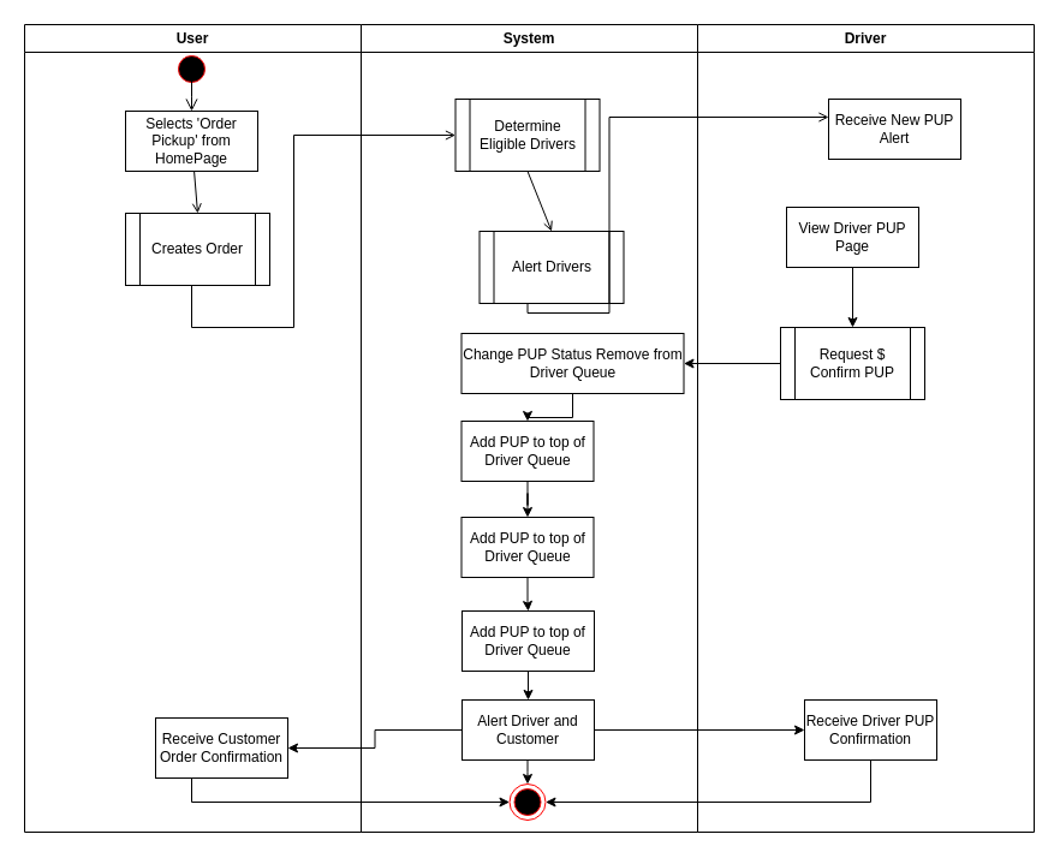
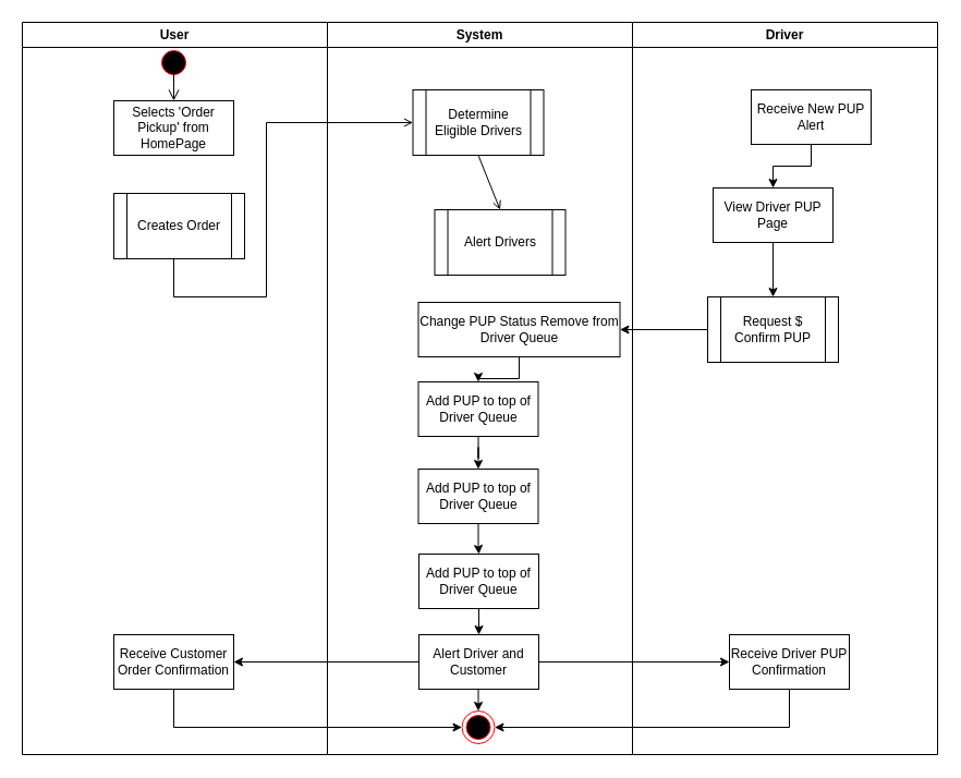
- <mxCell id="32" value="" style="endArrow=open;strokeColor=#000000;endFill=1;rounded=0;edgeStyle=orthogonalEdgeStyle;exitX=0.5;exitY=1;exitDx=0;exitDy=0;" parent="1" source="22" target="26" edge="1"><mxGeometry relative="1" as="geometry"><mxPoint x="373.5" y="260" as="sourcePoint" /><Array as="points"><mxPoint x="438.5" y="260" /><mxPoint x="506.5" y="260" /><mxPoint x="506.5" y="97" /></Array></mxGeometry></mxCell>
+ <mxCell id="25" value="" style="edgeStyle=orthogonalEdgeStyle;rounded=0;orthogonalLoop=1;jettySize=auto;html=1;" edge="1" parent="24" source="26" target="28"><mxGeometry relative="1" as="geometry" /></mxCell>
- <mxCell id="6" value="" style="endArrow=open;strokeColor=#000000;endFill=1;rounded=0;entryX=0.5;entryY=0;entryDx=0;entryDy=0;" parent="2" source="5" target="7" edge="1"><mxGeometry relative="1" as="geometry"><mxPoint x="114" y="190" as="targetPoint" /></mxGeometry></mxCell>
- <mxCell id="8" value="Receive Customer Order Confirmation" style="whiteSpace=wrap;" vertex="1" parent="2"><mxGeometry x="109" y="577" width="110" height="50" as="geometry" /></mxCell>
+ <mxCell id="8" value="Receive Customer Order Confirmation" style="whiteSpace=wrap;" vertex="1" parent="2"><mxGeometry x="84" y="562" width="110" height="50" as="geometry" /></mxCell>
